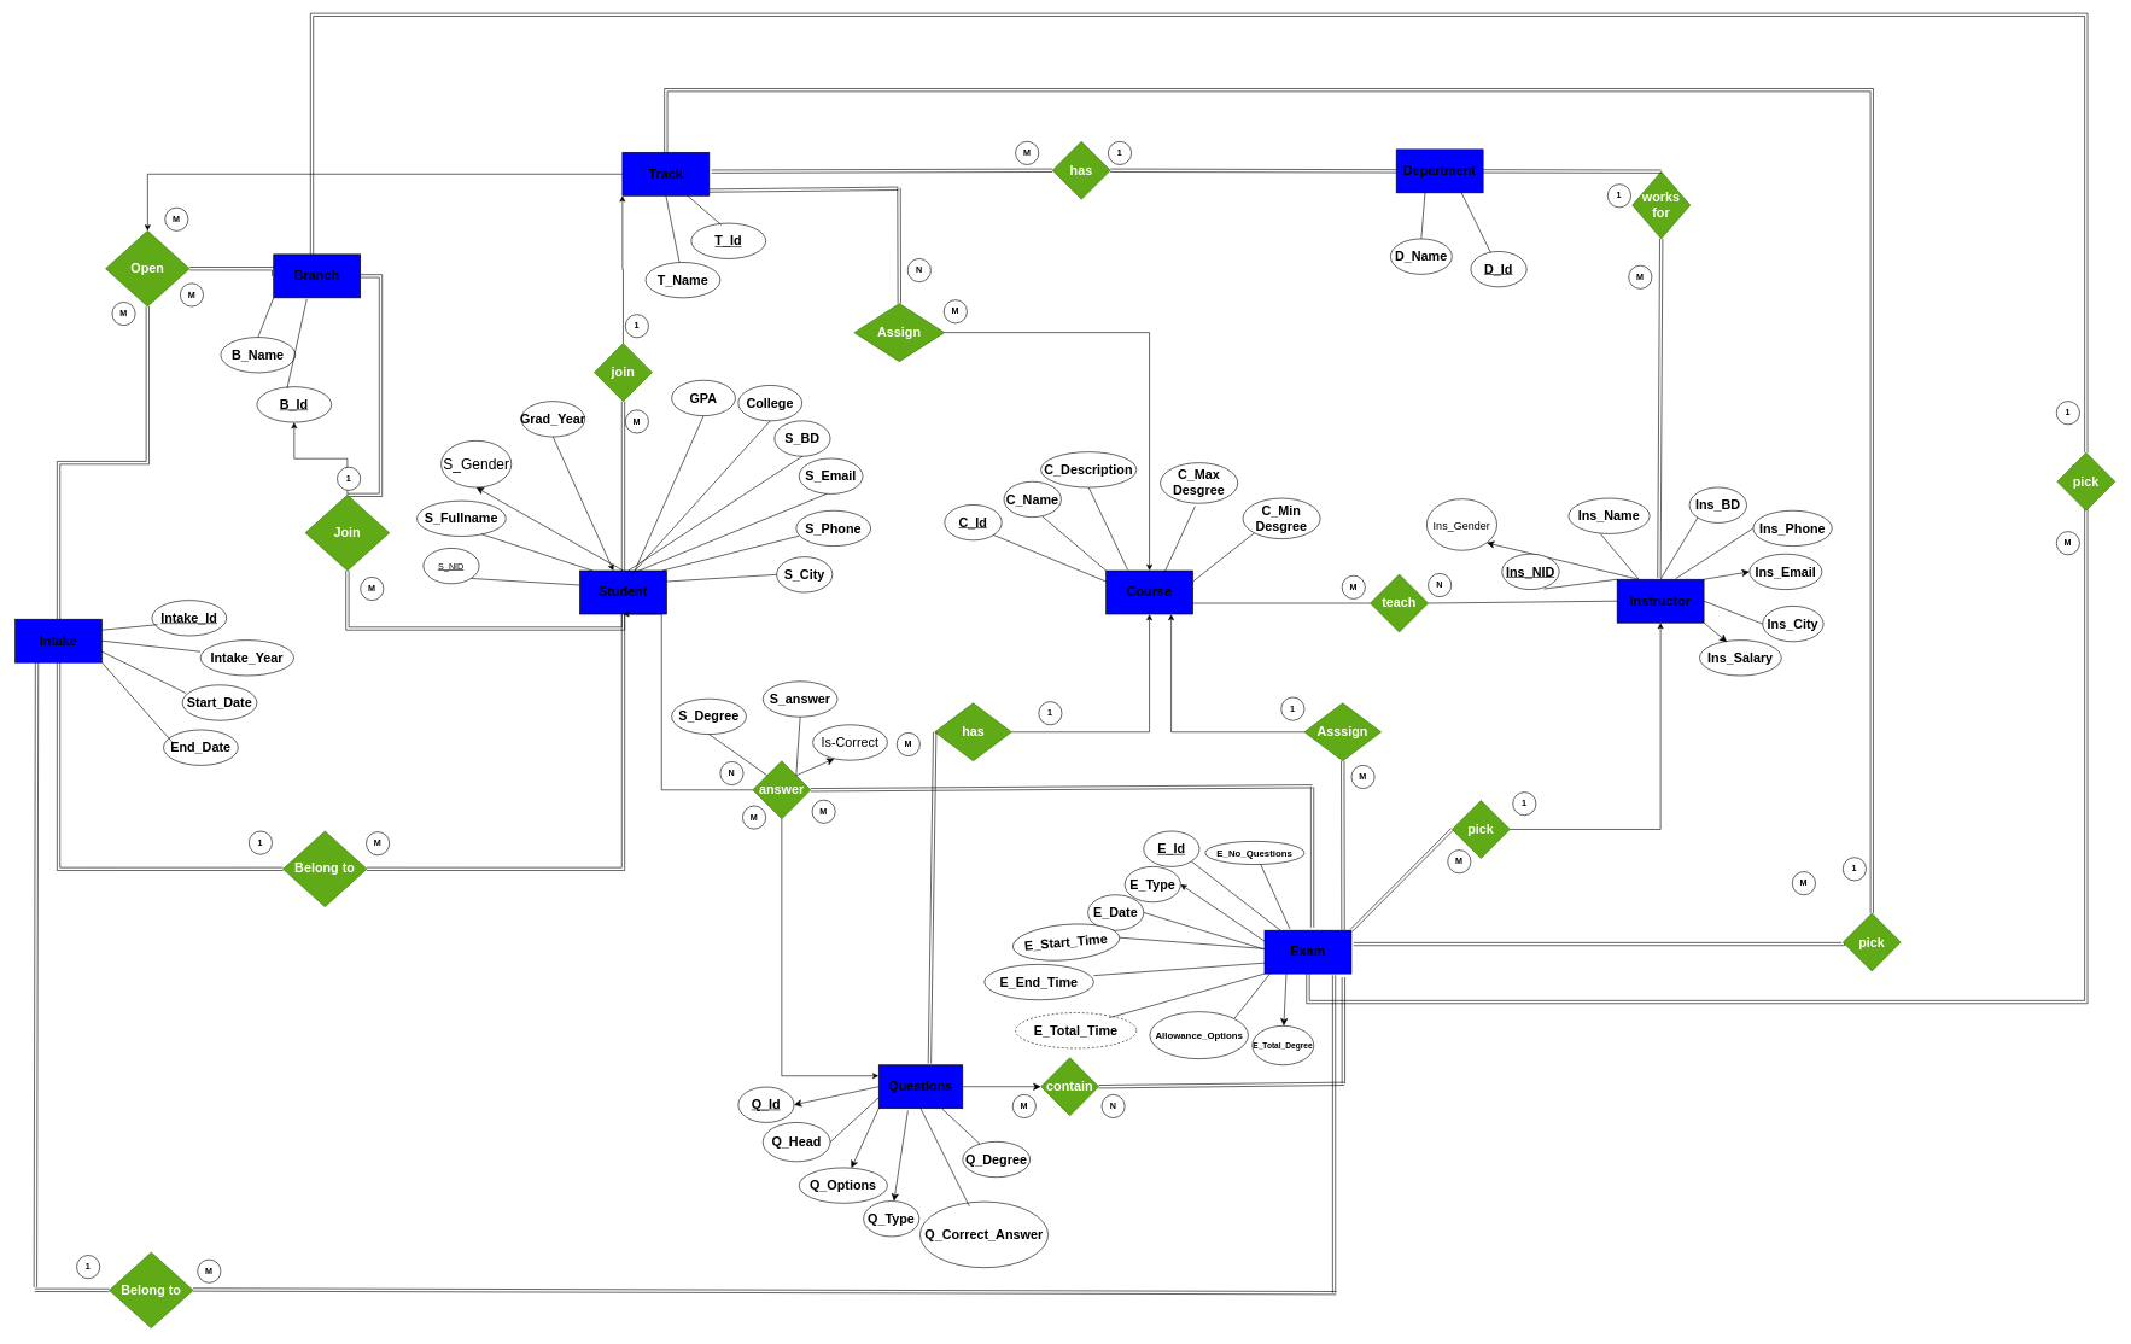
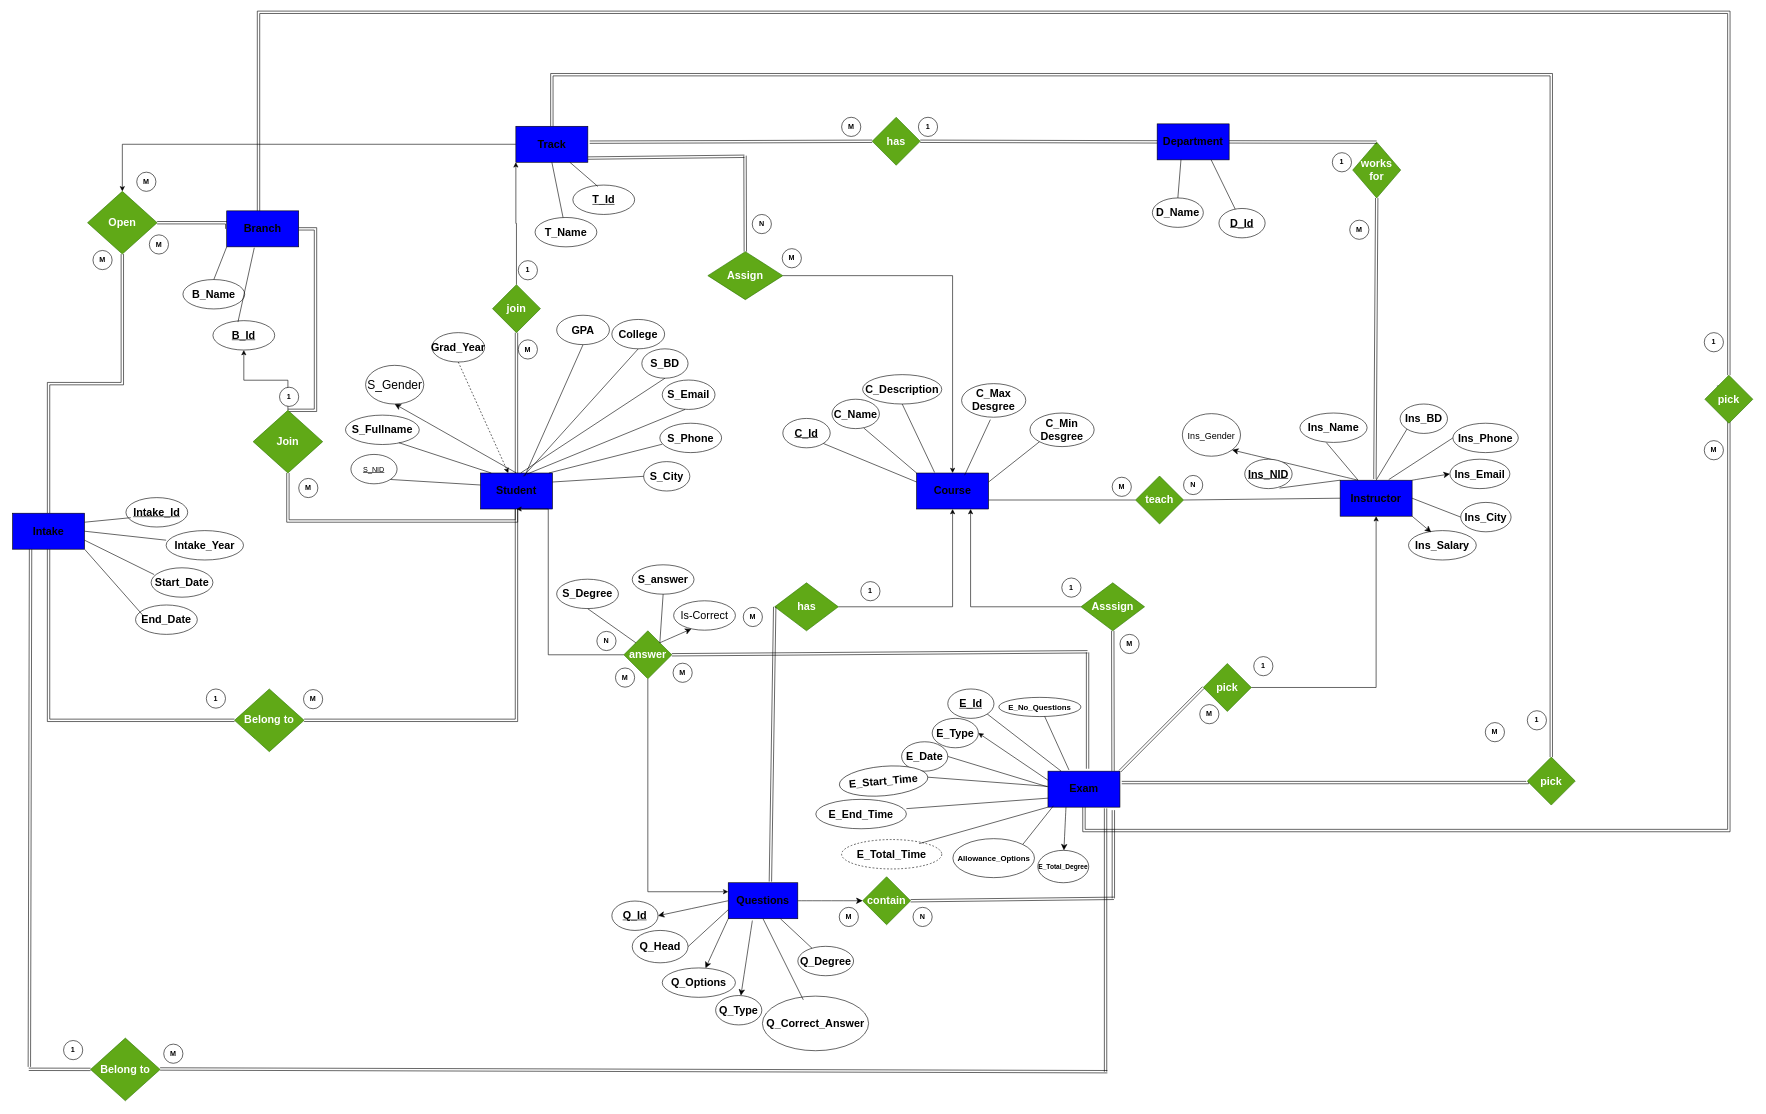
- <mxCell id="174" style="rounded=0;orthogonalLoop=1;jettySize=auto;html=1;exitX=0.5;exitY=1;exitDx=0;exitDy=0;" parent="1" source="175" target="24" edge="1"><mxGeometry relative="1" as="geometry" /></mxCell>
+ <mxCell id="174" style="rounded=0;orthogonalLoop=1;jettySize=auto;html=1;exitX=0.5;exitY=1;exitDx=0;exitDy=0;dashed=1;" parent="1" source="175" target="24" edge="1"><mxGeometry relative="1" as="geometry" /></mxCell>
